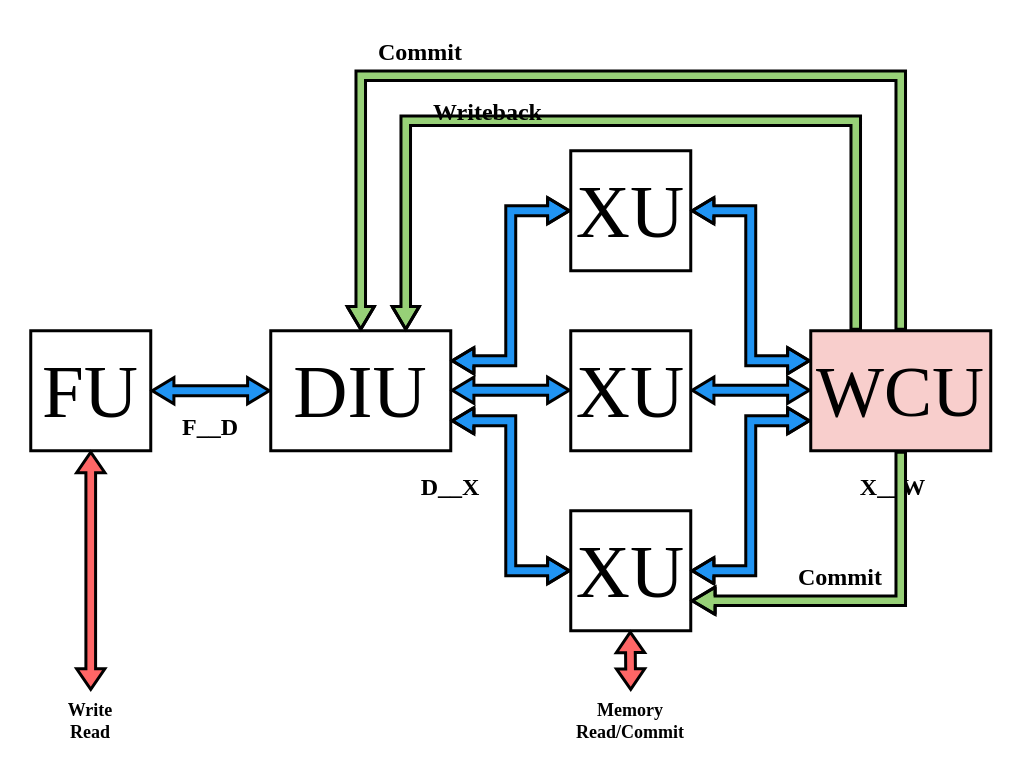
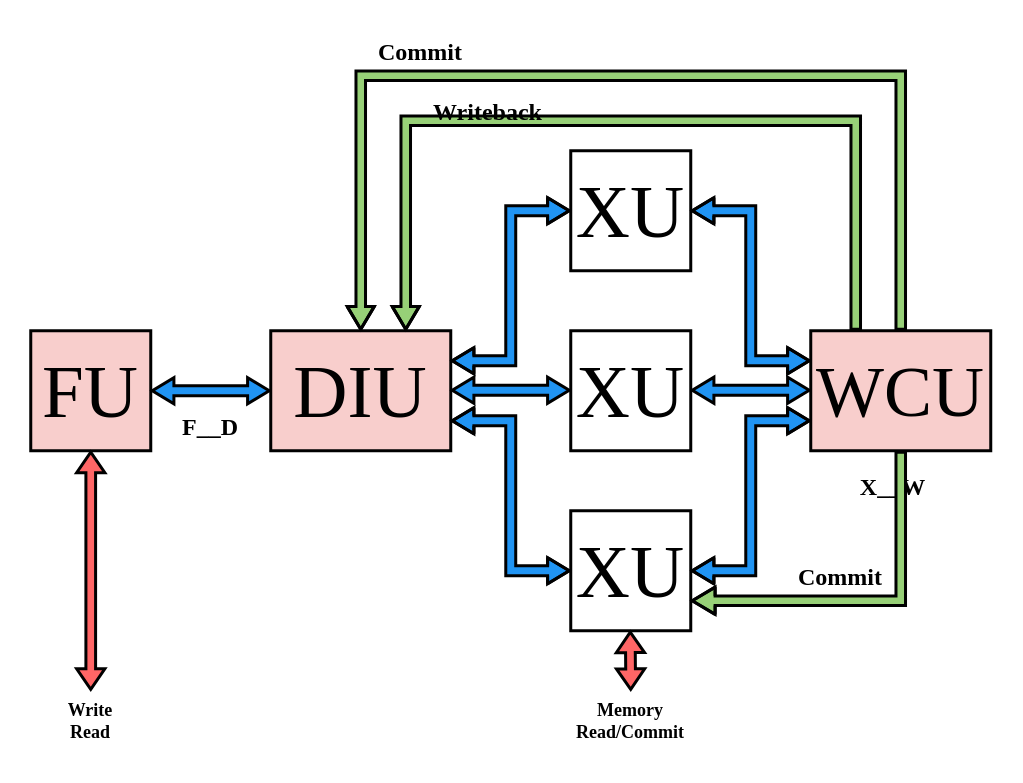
- <mxCell id="2" value="&lt;font style=&quot;font-size: 50px;&quot; face=&quot;Source Code Pro&quot;&gt;FU&lt;/font&gt;" style="rounded=0;whiteSpace=wrap;html=1;strokeWidth=2;" vertex="1" parent="1"><mxGeometry x="20" y="220" width="80" height="80" as="geometry" /></mxCell>
+ <mxCell id="2" value="&lt;font style=&quot;font-size: 50px;&quot; face=&quot;Source Code Pro&quot;&gt;FU&lt;/font&gt;" style="rounded=0;whiteSpace=wrap;html=1;strokeWidth=2;fillColor=#f8cecc;" vertex="1" parent="1"><mxGeometry x="20" y="220" width="80" height="80" as="geometry" /></mxCell>
- <mxCell id="3" value="&lt;font style=&quot;font-size: 50px;&quot; face=&quot;Source Code Pro&quot;&gt;DIU&lt;/font&gt;" style="rounded=0;whiteSpace=wrap;html=1;strokeWidth=2;" vertex="1" parent="1"><mxGeometry x="180" y="220" width="120" height="80" as="geometry" /></mxCell>
+ <mxCell id="3" value="&lt;font style=&quot;font-size: 50px;&quot; face=&quot;Source Code Pro&quot;&gt;DIU&lt;/font&gt;" style="rounded=0;whiteSpace=wrap;html=1;strokeWidth=2;fillColor=#f8cecc;" vertex="1" parent="1"><mxGeometry x="180" y="220" width="120" height="80" as="geometry" /></mxCell>
- <mxCell id="10" value="&lt;p style=&quot;line-height: 150%;&quot;&gt;&lt;font size=&quot;1&quot; face=&quot;Source Code Pro&quot;&gt;&lt;b style=&quot;font-size: 16px;&quot;&gt;D__X&lt;/b&gt;&lt;/font&gt;&lt;/p&gt;" style="text;html=1;align=center;verticalAlign=middle;whiteSpace=wrap;rounded=0;" vertex="1" parent="1"><mxGeometry x="260" y="310" width="80" height="30" as="geometry" /></mxCell>
